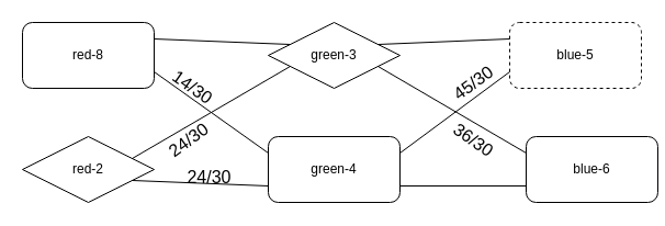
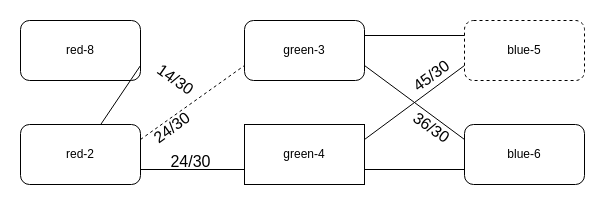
- <mxCell id="3" style="rounded=0;orthogonalLoop=1;jettySize=auto;html=1;exitX=1;exitY=0.25;exitDx=0;exitDy=0;entryX=0;entryY=0.25;entryDx=0;entryDy=0;fontSize=12;startSize=8;endSize=8;endArrow=none;endFill=0;flowAnimation=0;arcSize=20;" edge="1" parent="1" source="4" target="6"><mxGeometry relative="1" as="geometry" /></mxCell>
- <mxCell id="6" value="green-3" style="rhombus;whiteSpace=wrap;html=1;" vertex="1" parent="1"><mxGeometry x="244" y="20" width="120" height="60" as="geometry" /></mxCell>
+ <mxCell id="6" value="green-3" style="rounded=1;whiteSpace=wrap;html=1;" vertex="1" parent="1"><mxGeometry x="244" y="20" width="120" height="60" as="geometry" /></mxCell>
- <mxCell id="11" style="rounded=0;orthogonalLoop=1;jettySize=auto;html=1;exitX=1;exitY=0.75;exitDx=0;exitDy=0;entryX=0;entryY=0.25;entryDx=0;entryDy=0;fontSize=12;startSize=8;endSize=8;endArrow=none;endFill=0;flowAnimation=0;arcSize=20;" edge="1" parent="1" source="4" target="5"><mxGeometry relative="1" as="geometry"><mxPoint x="183" y="76" as="sourcePoint" /><mxPoint x="254" y="76" as="targetPoint" /></mxGeometry></mxCell>
+ <mxCell id="11" style="rounded=0;orthogonalLoop=1;jettySize=auto;html=1;exitX=1;exitY=0.75;exitDx=0;exitDy=0;fontSize=12;startSize=8;endSize=8;endArrow=none;endFill=0;flowAnimation=0;arcSize=20;" edge="1" parent="1" source="4" target="2"><mxGeometry relative="1" as="geometry"><mxPoint x="183" y="76" as="sourcePoint" /><mxPoint x="254" y="76" as="targetPoint" /></mxGeometry></mxCell>
- <mxCell id="10" style="rounded=0;orthogonalLoop=1;jettySize=auto;html=1;exitX=1;exitY=0.25;exitDx=0;exitDy=0;entryX=0;entryY=0.75;entryDx=0;entryDy=0;fontSize=12;startSize=8;endSize=8;endArrow=none;endFill=0;flowAnimation=0;arcSize=20;" edge="1" parent="1" source="2" target="6"><mxGeometry relative="1" as="geometry"><mxPoint x="188" y="224" as="sourcePoint" /><mxPoint x="254" y="164" as="targetPoint" /></mxGeometry></mxCell>
+ <mxCell id="10" style="rounded=0;orthogonalLoop=1;jettySize=auto;html=1;exitX=1;exitY=0.25;exitDx=0;exitDy=0;entryX=0;entryY=0.75;entryDx=0;entryDy=0;fontSize=12;startSize=8;endSize=8;endArrow=none;endFill=0;flowAnimation=0;arcSize=20;dashed=1;" edge="1" parent="1" source="2" target="6"><mxGeometry relative="1" as="geometry"><mxPoint x="188" y="224" as="sourcePoint" /><mxPoint x="254" y="164" as="targetPoint" /></mxGeometry></mxCell>
- <mxCell id="2" value="red-2" style="rhombus;whiteSpace=wrap;html=1;" vertex="1" parent="1"><mxGeometry x="20" y="124" width="120" height="60" as="geometry" /></mxCell>
+ <mxCell id="2" value="red-2" style="rounded=1;whiteSpace=wrap;html=1;" vertex="1" parent="1"><mxGeometry x="20" y="124" width="120" height="60" as="geometry" /></mxCell>
- <mxCell id="5" value="green-4" style="rounded=1;whiteSpace=wrap;html=1;" vertex="1" parent="1"><mxGeometry x="244" y="124" width="120" height="60" as="geometry" /></mxCell>
+ <mxCell id="5" value="green-4" style="whiteSpace=wrap;html=1;rounded=0;" vertex="1" parent="1"><mxGeometry x="244" y="124" width="120" height="60" as="geometry" /></mxCell>
- <mxCell id="7" value="blue-6" style="rounded=1;whiteSpace=wrap;html=1;" vertex="1" parent="1"><mxGeometry x="479" y="124" width="120" height="60" as="geometry" /></mxCell>
+ <mxCell id="7" value="blue-6" style="rounded=1;whiteSpace=wrap;html=1;" vertex="1" parent="1"><mxGeometry x="464" y="124" width="120" height="60" as="geometry" /></mxCell>
